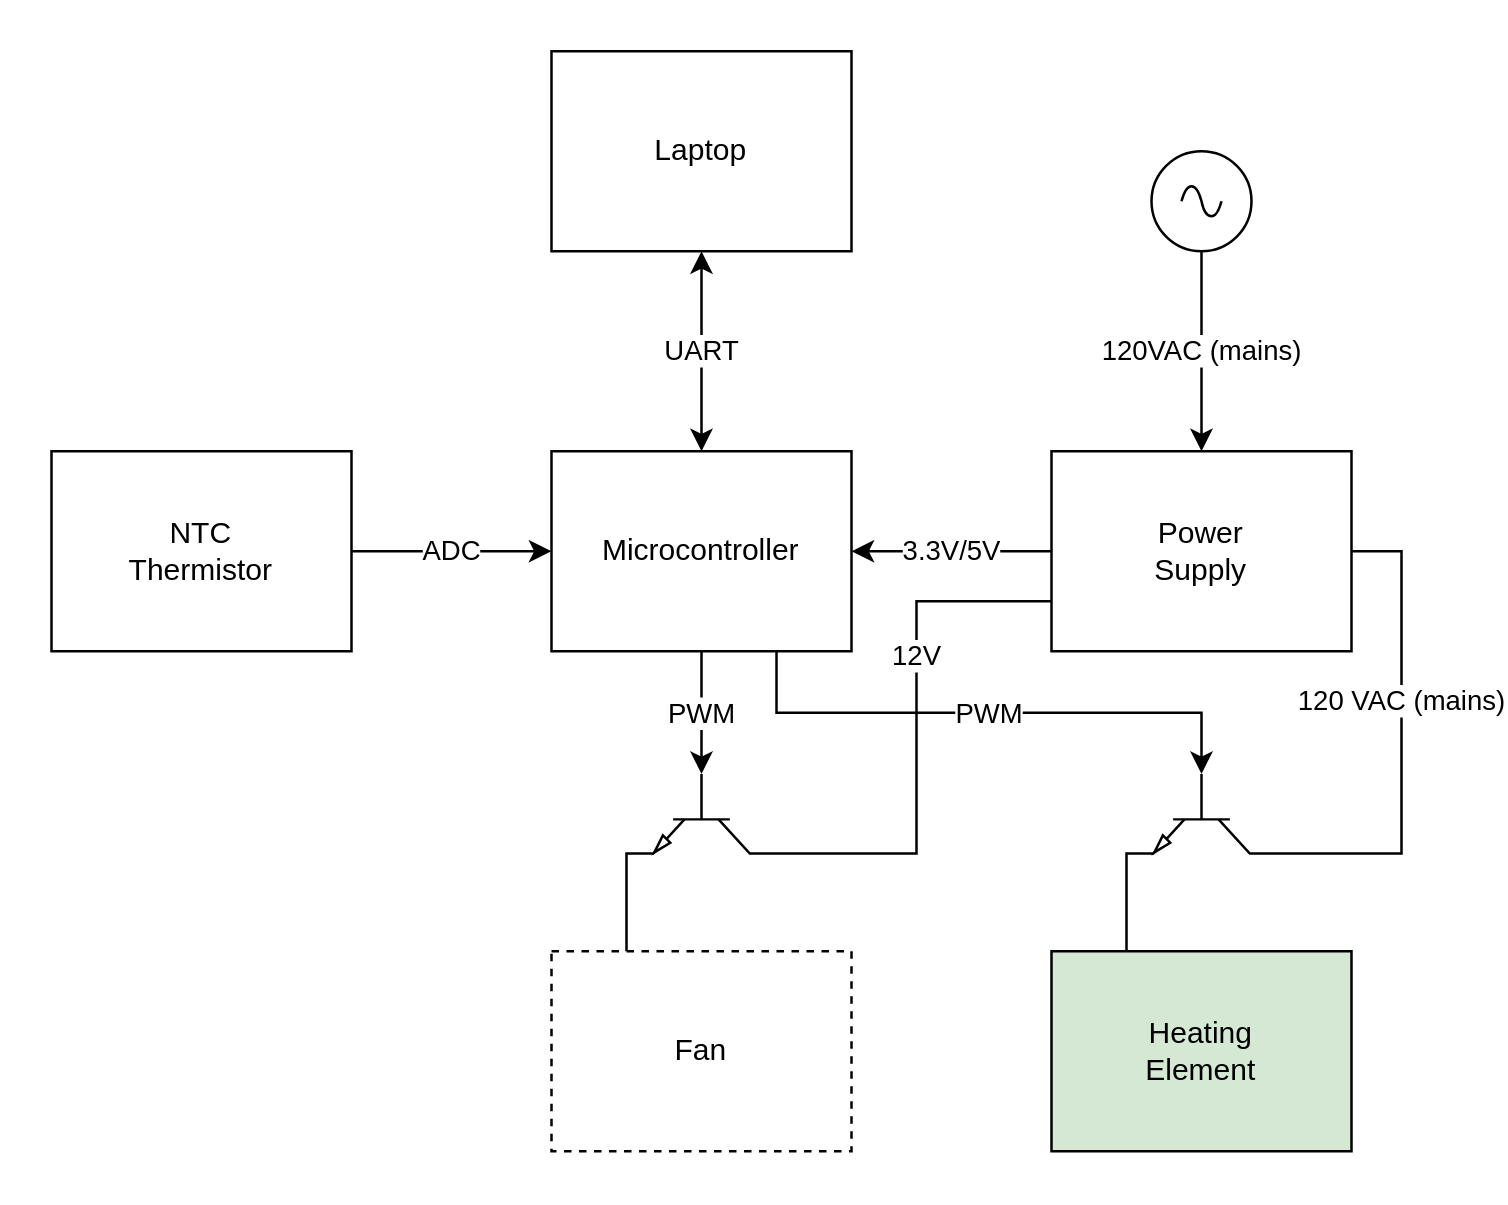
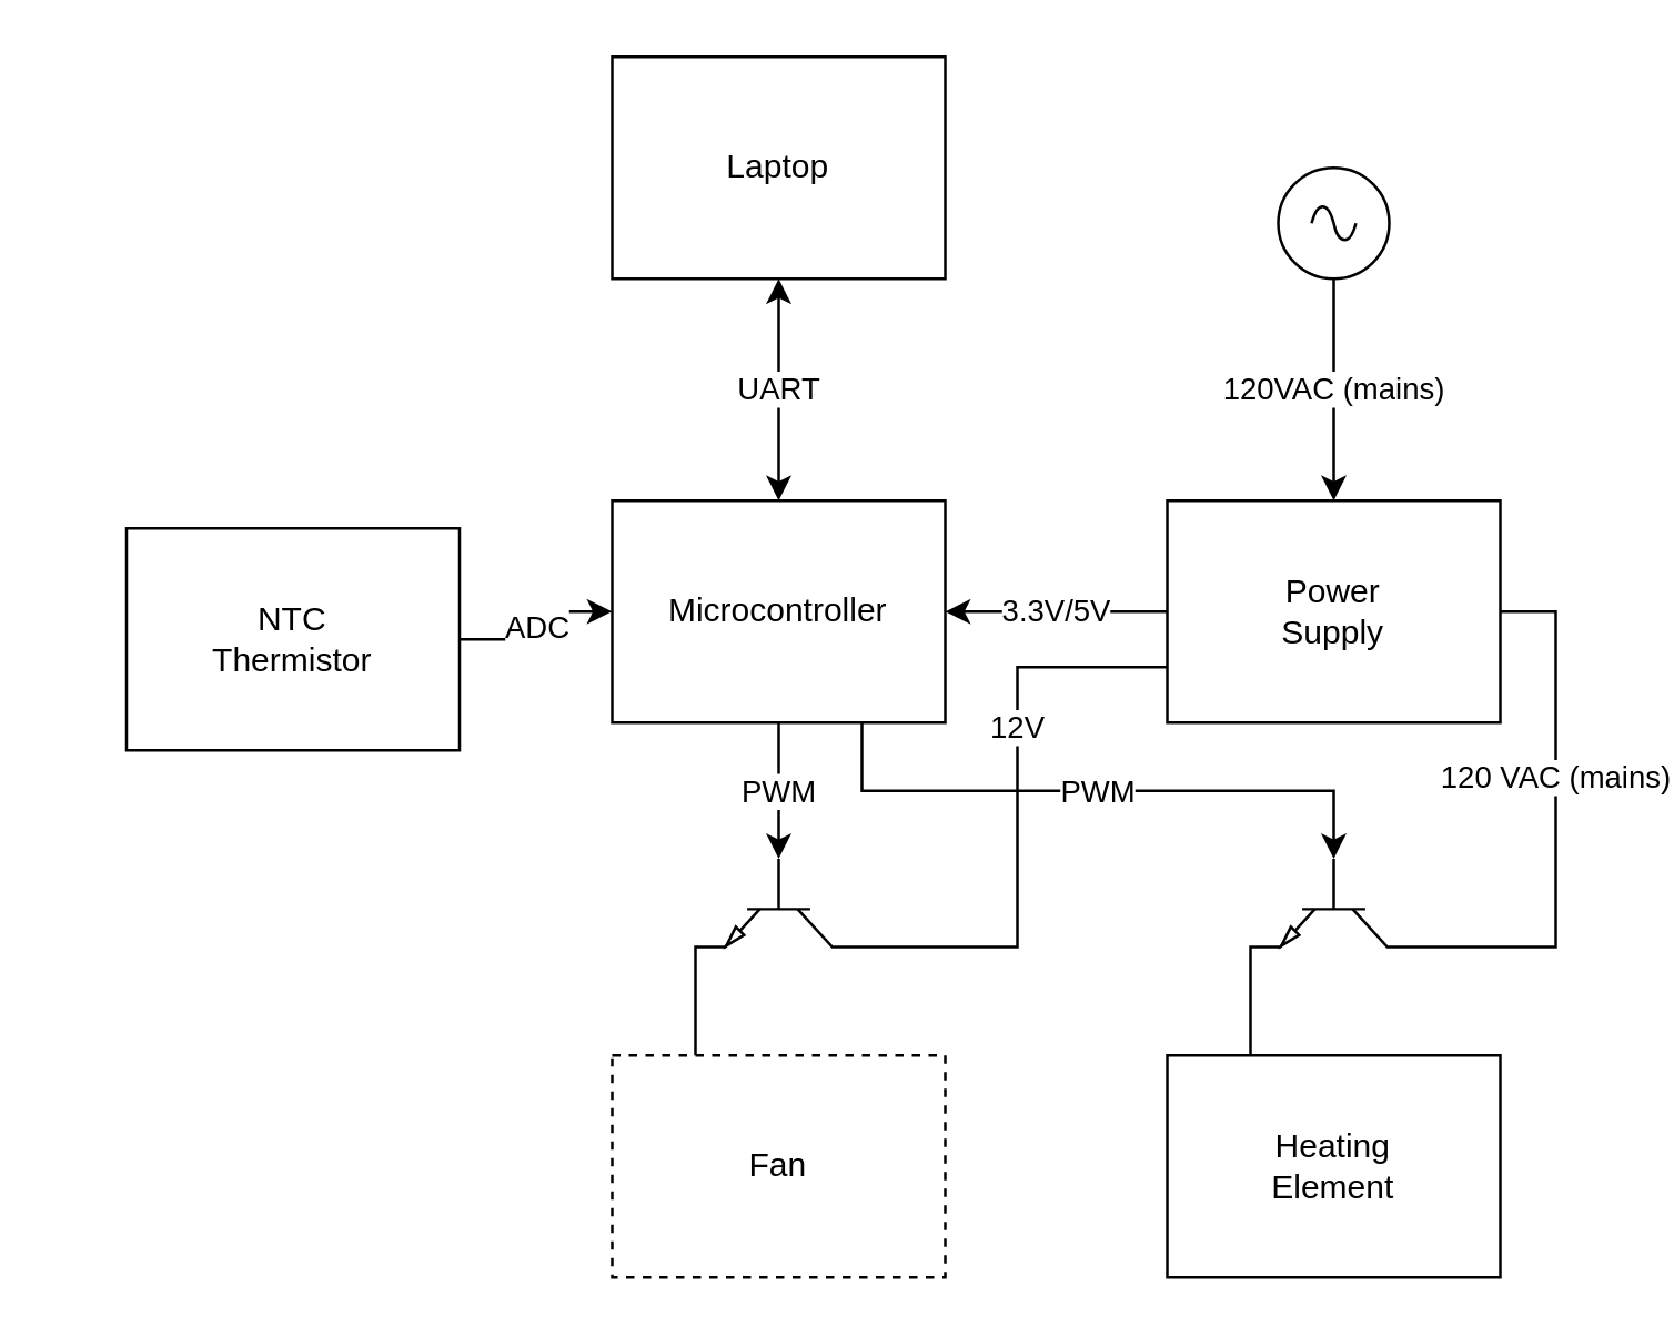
- <mxCell id="9" value="NTC &lt;br&gt;Thermistor" style="rounded=0;whiteSpace=wrap;html=1;" parent="1" vertex="1"><mxGeometry x="20" y="180" width="120" height="80" as="geometry" /></mxCell>
+ <mxCell id="9" value="NTC &lt;br&gt;Thermistor" style="rounded=0;whiteSpace=wrap;html=1;" parent="1" vertex="1"><mxGeometry x="45" y="190" width="120" height="80" as="geometry" /></mxCell>
- <mxCell id="7" value="Heating&lt;br&gt;Element" style="rounded=0;whiteSpace=wrap;html=1;fillColor=#d5e8d4;" parent="1" vertex="1"><mxGeometry x="420" y="380" width="120" height="80" as="geometry" /></mxCell>
+ <mxCell id="7" value="Heating&lt;br&gt;Element" style="rounded=0;whiteSpace=wrap;html=1;" parent="1" vertex="1"><mxGeometry x="420" y="380" width="120" height="80" as="geometry" /></mxCell>
